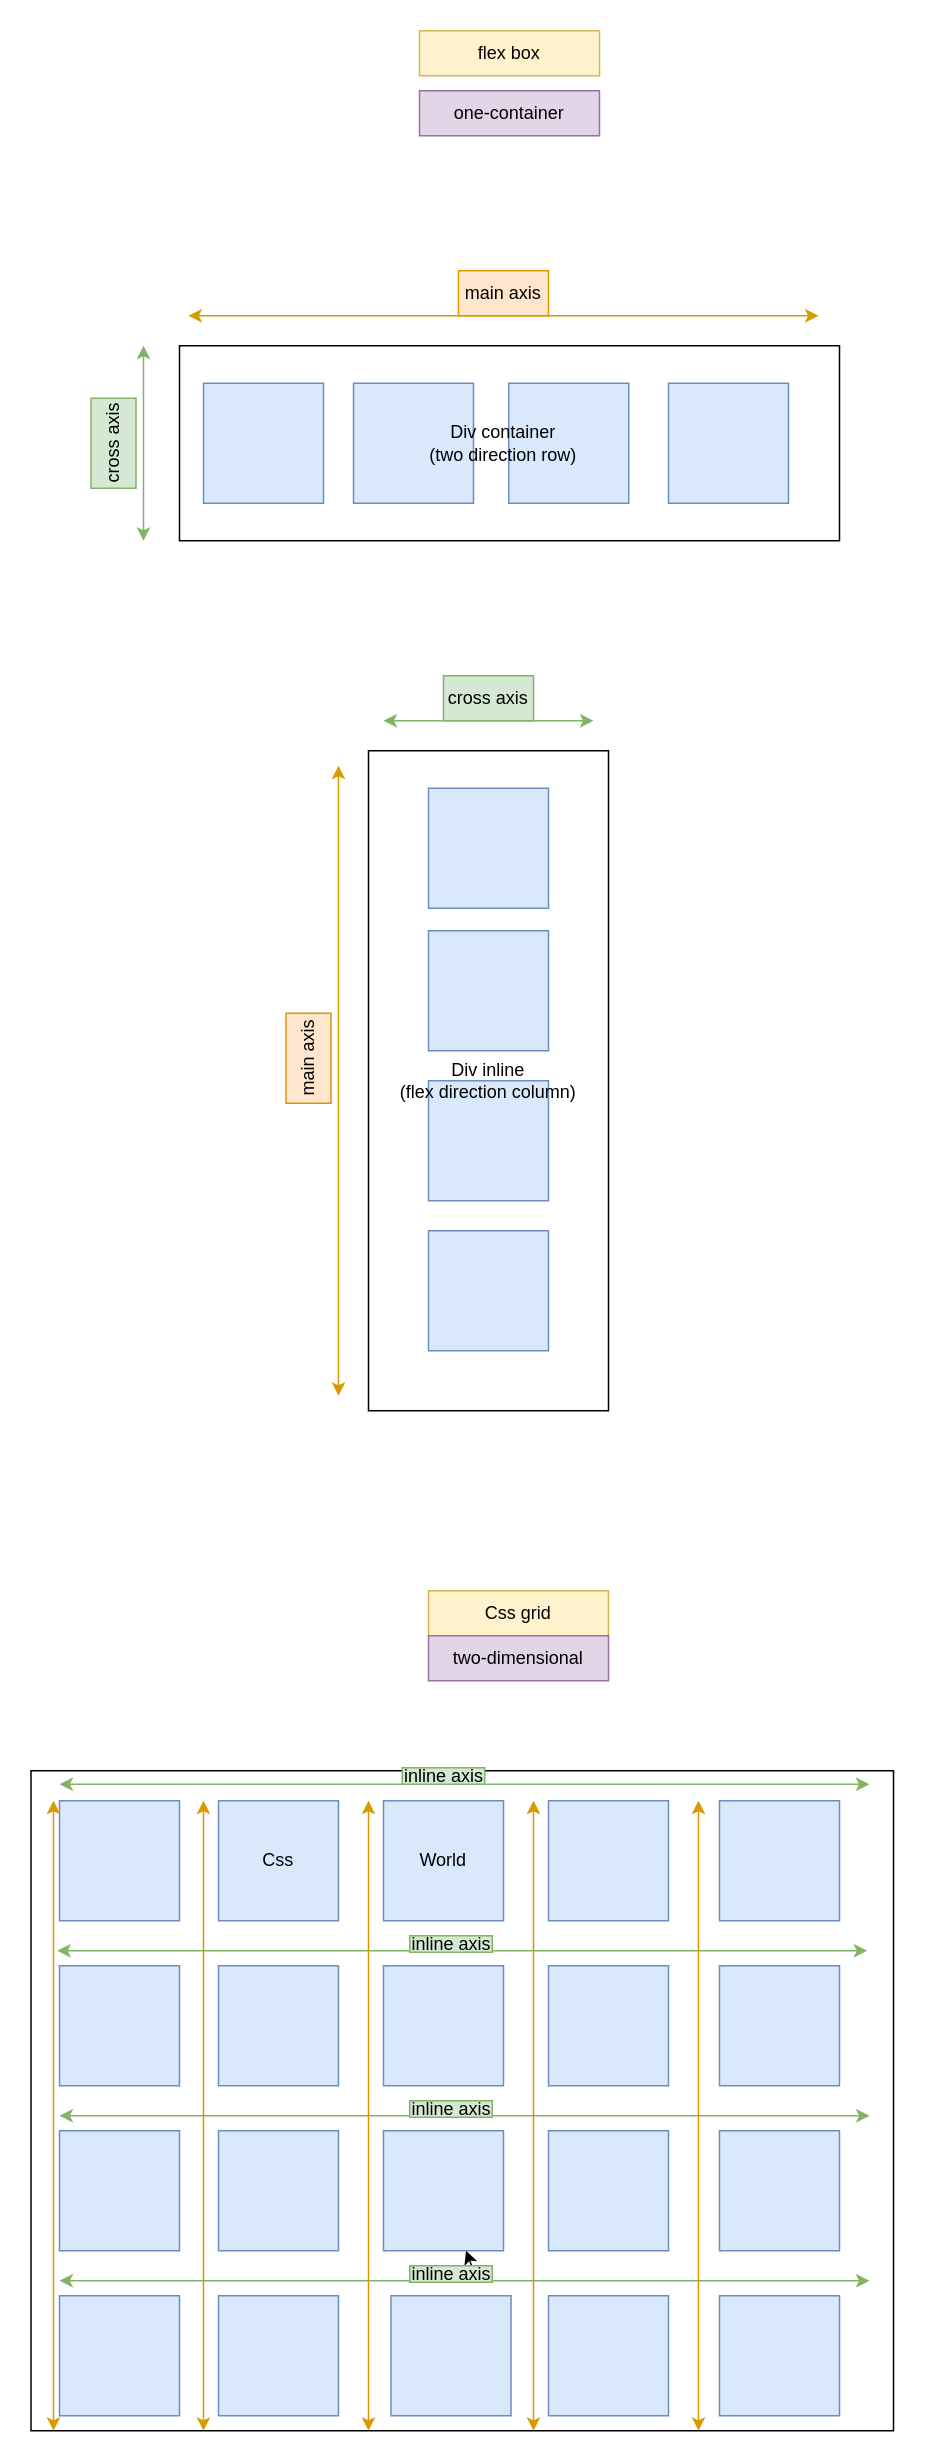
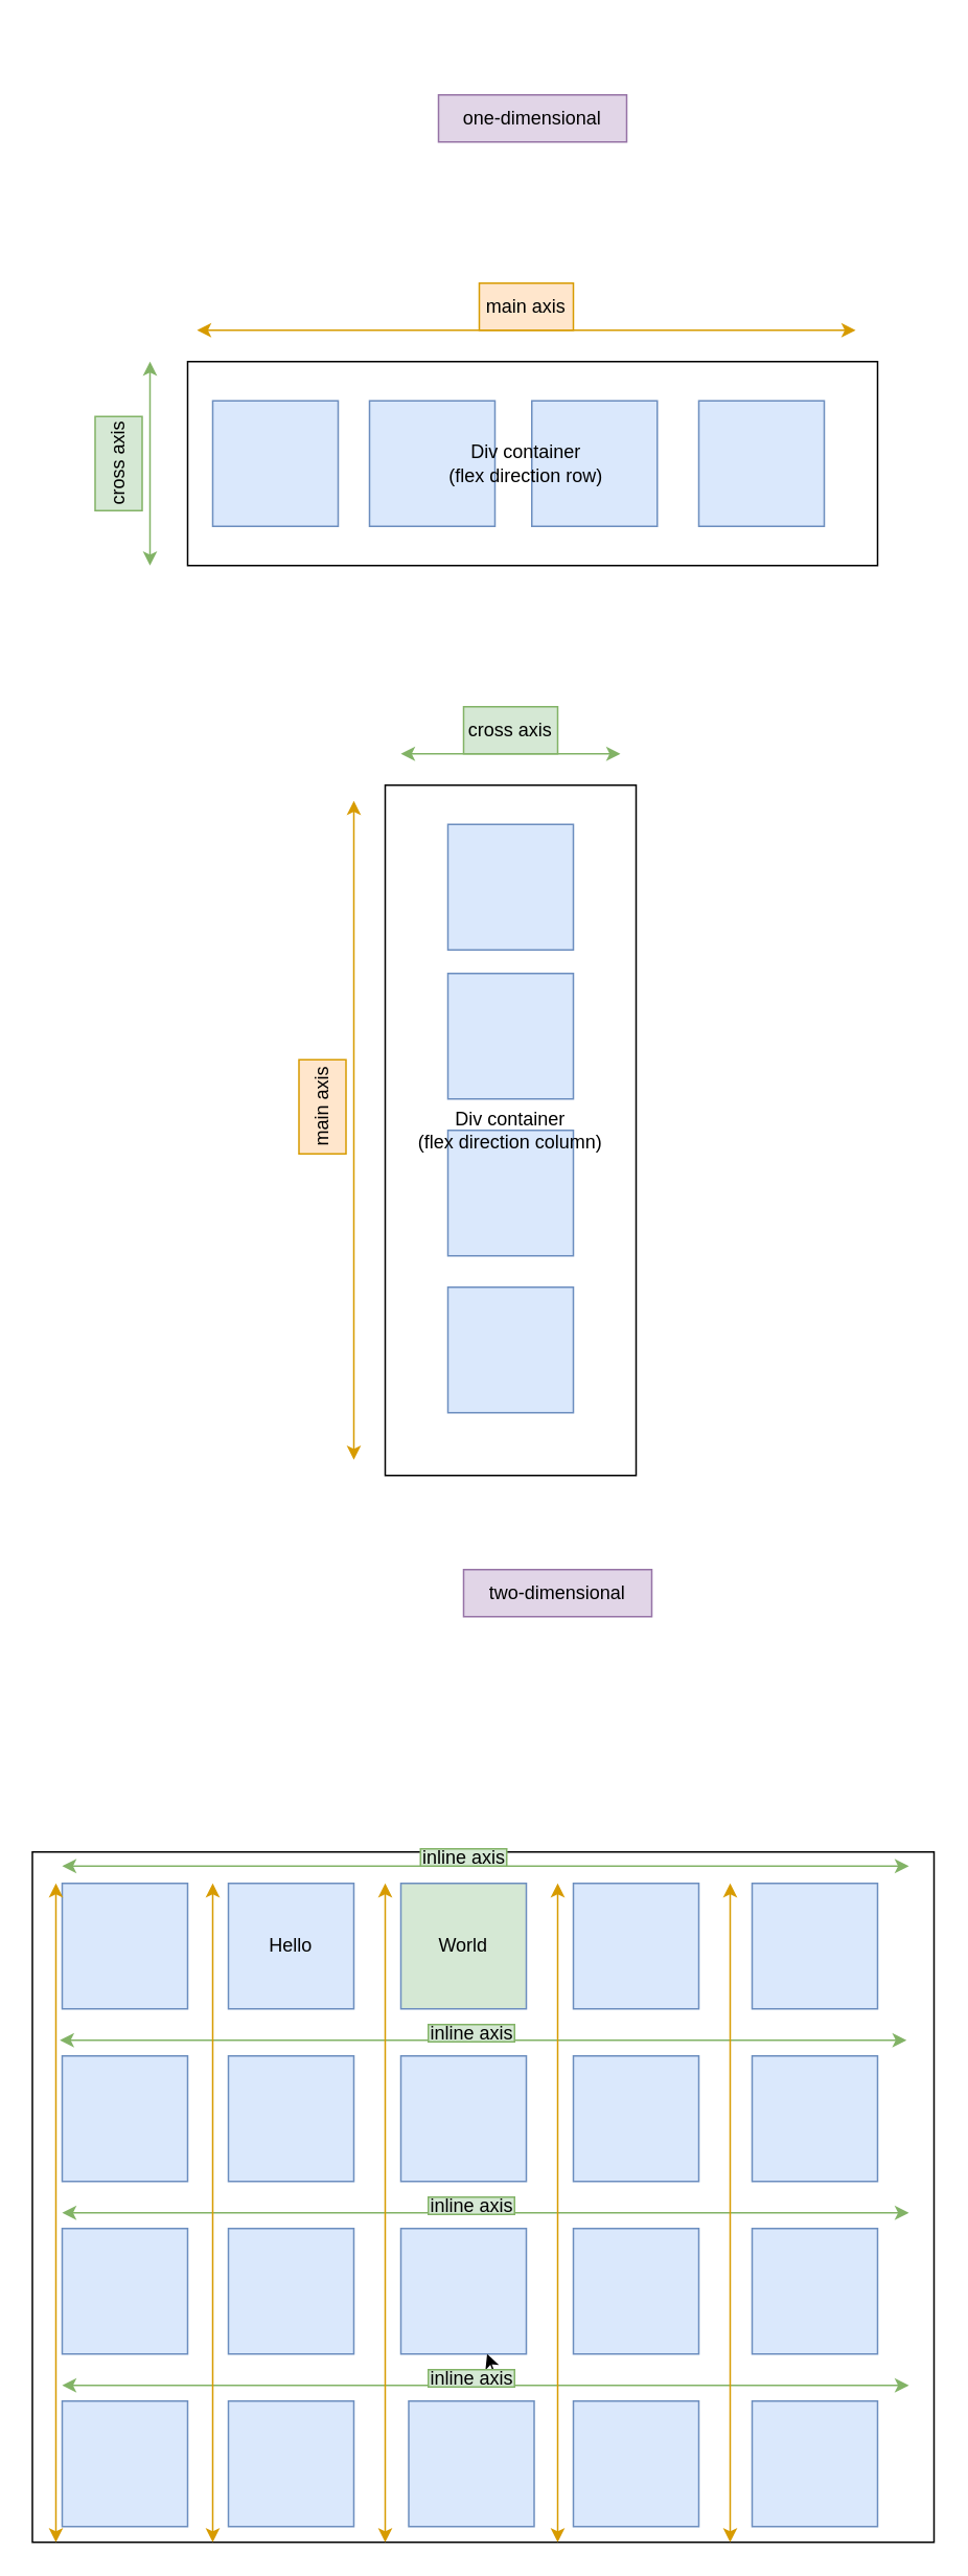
- <mxCell id="23" value="flex box" style="text;html=1;align=center;verticalAlign=middle;whiteSpace=wrap;rounded=0;fillColor=#fff2cc;strokeColor=#d6b656;" vertex="1" parent="1"><mxGeometry x="279" width="120" height="30" as="geometry" y="20" /></mxCell>
- <mxCell id="12" value="one-container" style="text;html=1;align=center;verticalAlign=middle;whiteSpace=wrap;rounded=0;fillColor=#e1d5e7;strokeColor=#9673a6;" parent="1" vertex="1"><mxGeometry x="279" y="60" width="120" height="30" as="geometry" /></mxCell>
+ <mxCell id="12" value="one-dimensional" style="text;html=1;align=center;verticalAlign=middle;whiteSpace=wrap;rounded=0;fillColor=#e1d5e7;strokeColor=#9673a6;" parent="1" vertex="1"><mxGeometry x="279" y="60" width="120" height="30" as="geometry" /></mxCell>
- <mxCell id="8" value="&lt;span style=&quot;color: rgb(0, 0, 0);&quot;&gt;Div container&lt;/span&gt;&lt;div&gt;(two direction row)&lt;/div&gt;" style="text;html=1;align=center;verticalAlign=middle;whiteSpace=wrap;rounded=0;" parent="1" vertex="1"><mxGeometry x="255" y="280" width="160" height="30" as="geometry" /></mxCell>
+ <mxCell id="8" value="&lt;span style=&quot;color: rgb(0, 0, 0);&quot;&gt;Div container&lt;/span&gt;&lt;div&gt;(flex direction row)&lt;/div&gt;" style="text;html=1;align=center;verticalAlign=middle;whiteSpace=wrap;rounded=0;" parent="1" vertex="1"><mxGeometry x="255" y="280" width="160" height="30" as="geometry" /></mxCell>
- <mxCell id="18" value="Div inline&lt;div&gt;(flex direction column)&lt;/div&gt;" style="text;html=1;align=center;verticalAlign=middle;whiteSpace=wrap;rounded=0;" parent="1" vertex="1"><mxGeometry x="260" y="705" width="130" height="30" as="geometry" /></mxCell>
+ <mxCell id="18" value="Div container&lt;div&gt;(flex direction column)&lt;/div&gt;" style="text;html=1;align=center;verticalAlign=middle;whiteSpace=wrap;rounded=0;" parent="1" vertex="1"><mxGeometry x="260" y="705" width="130" height="30" as="geometry" /></mxCell>
- <mxCell id="24" value="Css grid" style="text;html=1;align=center;verticalAlign=middle;whiteSpace=wrap;rounded=0;fillColor=#fff2cc;strokeColor=#d6b656;" vertex="1" parent="1"><mxGeometry x="285" y="1060" width="120" height="30" as="geometry" /></mxCell>
- <mxCell id="25" value="two-dimensional" style="text;html=1;align=center;verticalAlign=middle;whiteSpace=wrap;rounded=0;fillColor=#e1d5e7;strokeColor=#9673a6;" vertex="1" parent="1"><mxGeometry x="285" y="1090" width="120" height="30" as="geometry" /></mxCell>
+ <mxCell id="25" value="two-dimensional" style="text;html=1;align=center;verticalAlign=middle;whiteSpace=wrap;rounded=0;fillColor=#e1d5e7;strokeColor=#9673a6;" vertex="1" parent="1"><mxGeometry x="295" y="1000" width="120" height="30" as="geometry" /></mxCell>
- <mxCell id="28" value="Css" style="whiteSpace=wrap;html=1;aspect=fixed;fillColor=#dae8fc;strokeColor=#6c8ebf;" vertex="1" parent="1"><mxGeometry x="145" y="1200" width="80" height="80" as="geometry" /></mxCell>
+ <mxCell id="28" value="Hello" style="whiteSpace=wrap;html=1;aspect=fixed;fillColor=#dae8fc;strokeColor=#6c8ebf;" vertex="1" parent="1"><mxGeometry x="145" y="1200" width="80" height="80" as="geometry" /></mxCell>
- <mxCell id="30" value="World" style="whiteSpace=wrap;html=1;aspect=fixed;fillColor=#dae8fc;strokeColor=#6c8ebf;" vertex="1" parent="1"><mxGeometry x="255" y="1200" width="80" height="80" as="geometry" /></mxCell>
+ <mxCell id="30" value="World" style="whiteSpace=wrap;html=1;aspect=fixed;fillColor=#d5e8d4;strokeColor=#6c8ebf;" vertex="1" parent="1"><mxGeometry x="255" y="1200" width="80" height="80" as="geometry" /></mxCell>
